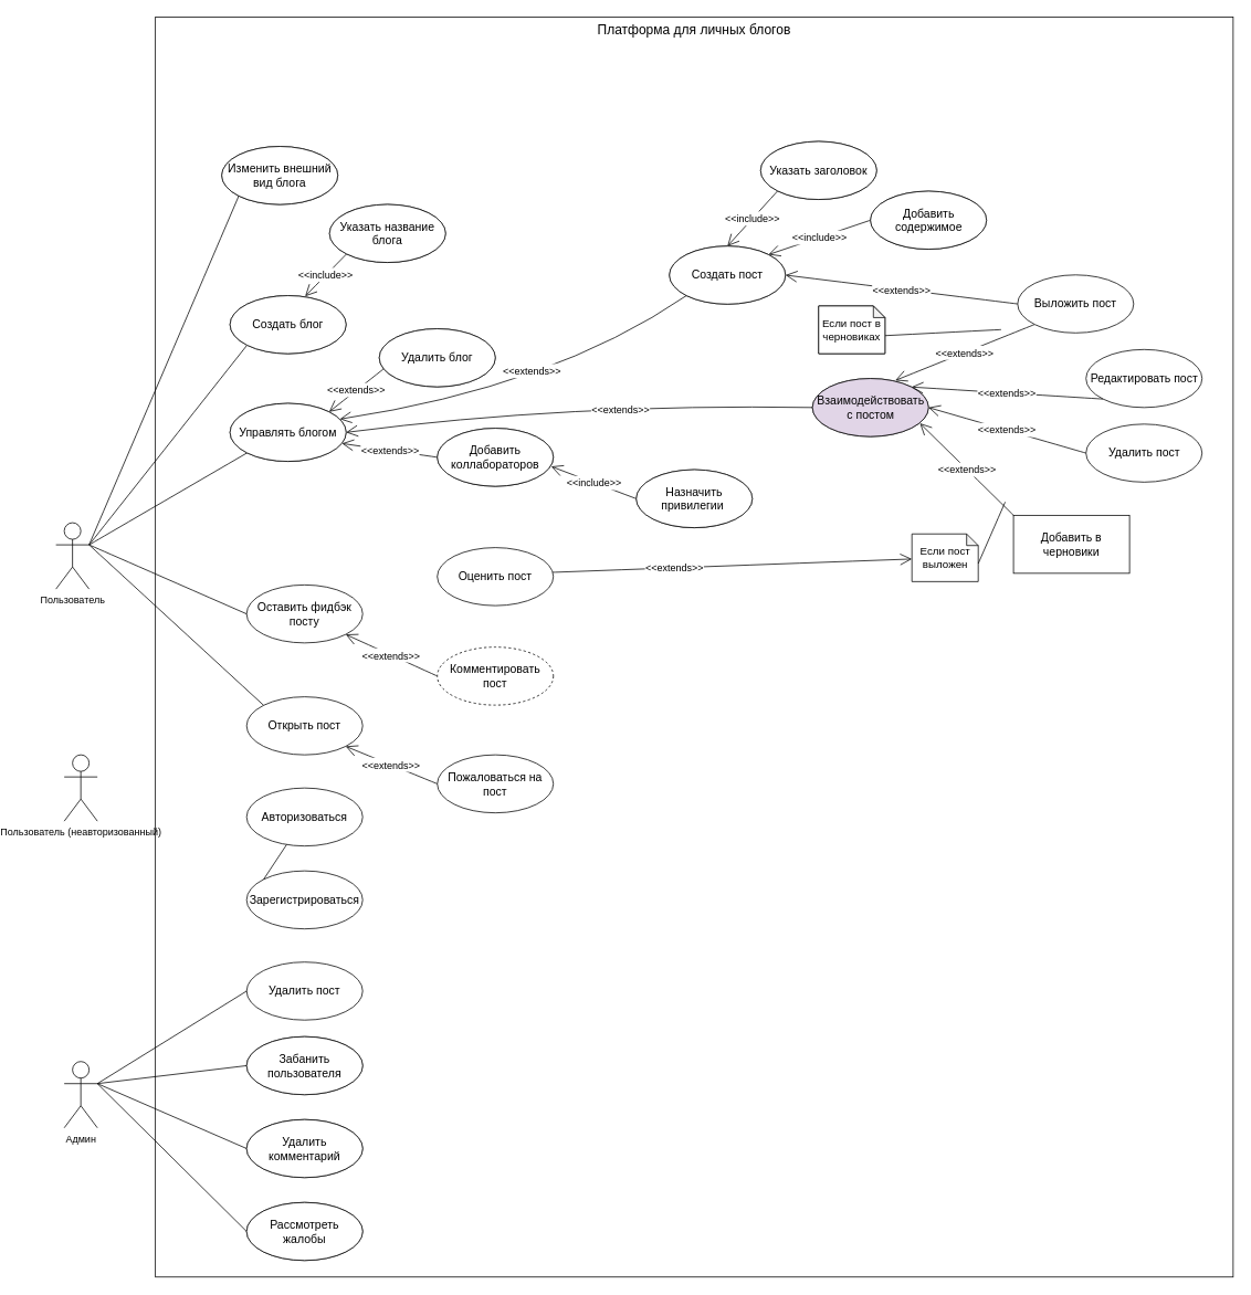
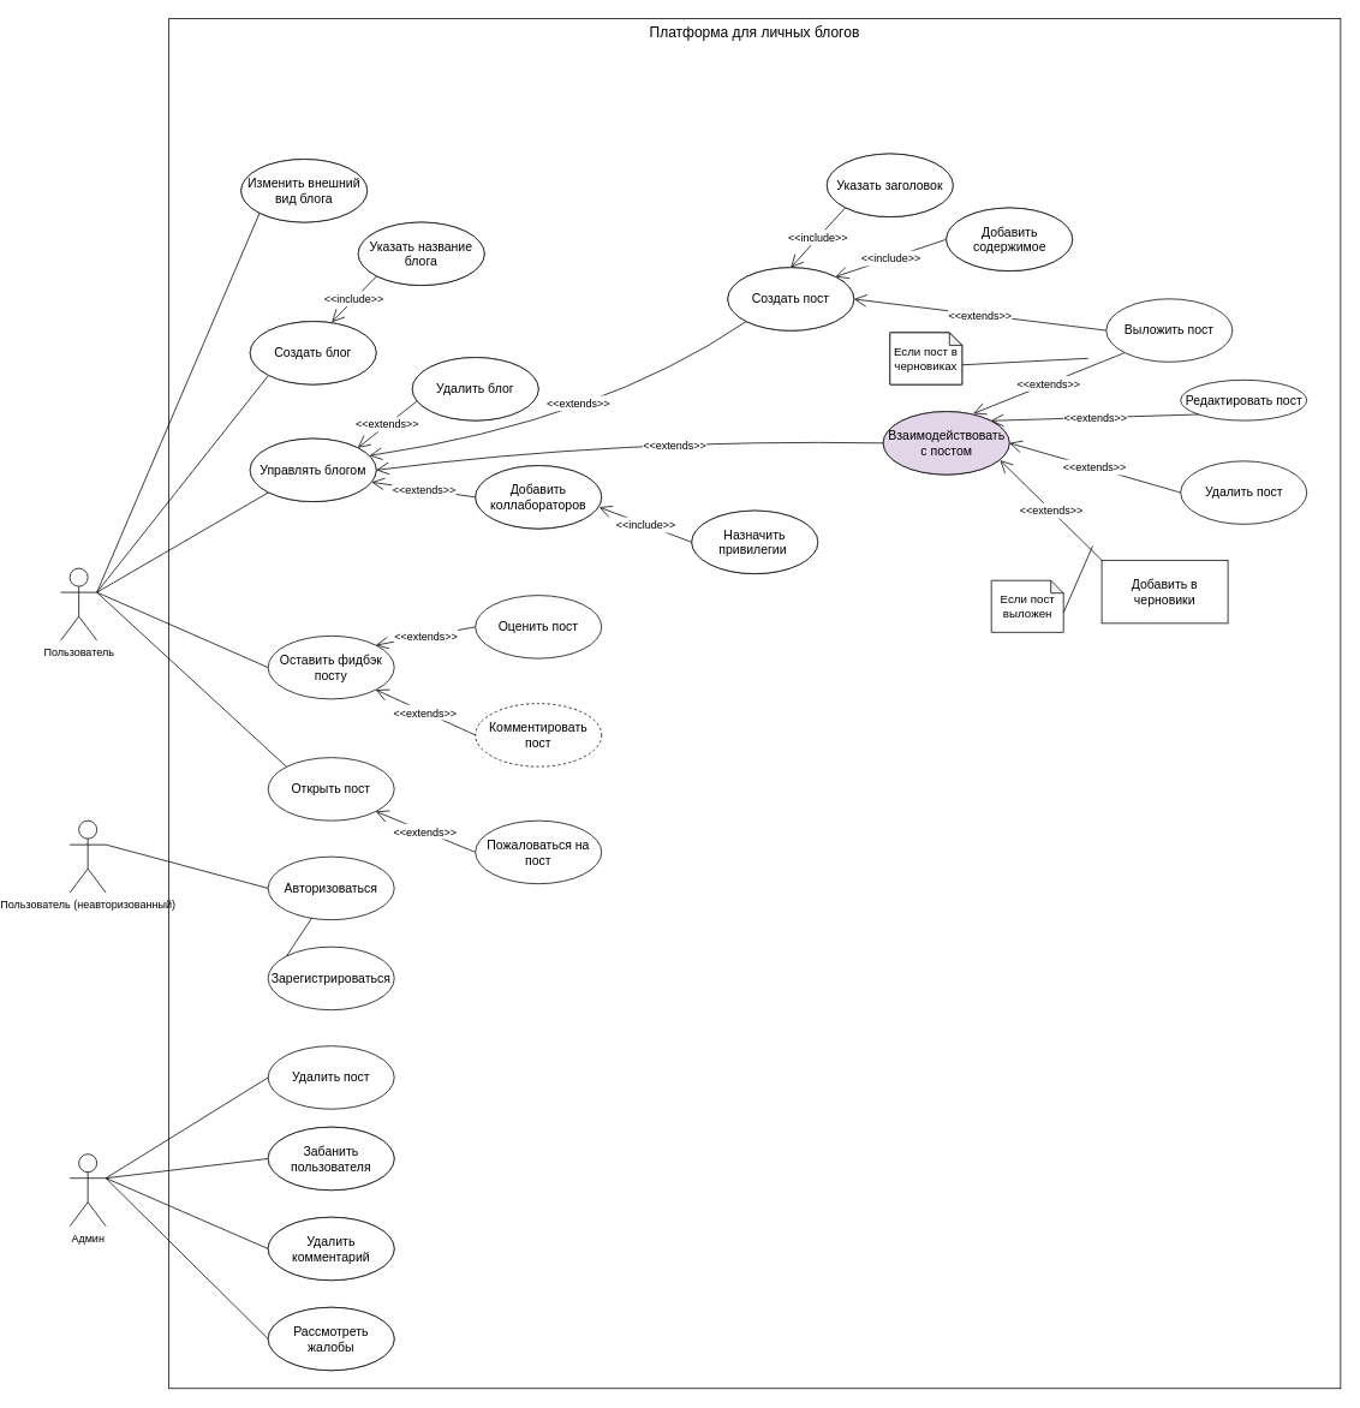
- <mxCell id="7" value="Редактировать пост" style="ellipse;whiteSpace=wrap;html=1;fontSize=14;" vertex="1" parent="1"><mxGeometry x="1262.5" y="421" width="140" height="70" as="geometry" /></mxCell>
+ <mxCell id="7" value="Редактировать пост" style="ellipse;whiteSpace=wrap;html=1;fontSize=14;" vertex="1" parent="1"><mxGeometry x="1262.5" y="421" width="140" height="45" as="geometry" /></mxCell>
- <mxCell id="11" value="&lt;font style=&quot;font-size: 12px;&quot;&gt;&amp;lt;&amp;lt;extends&amp;gt;&amp;gt;&lt;/font&gt;" style="endArrow=open;endFill=1;endSize=12;html=1;fontSize=14;curved=1;exitX=0;exitY=0.5;exitDx=0;exitDy=0;" edge="1" parent="1" source="30" target="26"><mxGeometry width="160" relative="1" as="geometry"><mxPoint x="620" y="705" as="sourcePoint" /><mxPoint x="629.997" y="805.251" as="targetPoint" /></mxGeometry></mxCell>
+ <mxCell id="11" value="&lt;font style=&quot;font-size: 12px;&quot;&gt;&amp;lt;&amp;lt;extends&amp;gt;&amp;gt;&lt;/font&gt;" style="endArrow=open;endFill=1;endSize=12;html=1;fontSize=14;curved=1;entryX=1;entryY=0;entryDx=0;entryDy=0;exitX=0;exitY=0.5;exitDx=0;exitDy=0;" edge="1" parent="1" source="30" target="10"><mxGeometry width="160" relative="1" as="geometry"><mxPoint x="620" y="705" as="sourcePoint" /><mxPoint x="629.997" y="805.251" as="targetPoint" /></mxGeometry></mxCell>
+ <mxCell id="3" value="" style="endArrow=none;html=1;fontSize=14;exitX=1;exitY=0.333;exitDx=0;exitDy=0;exitPerimeter=0;entryX=0;entryY=0.5;entryDx=0;entryDy=0;rounded=0;" edge="1" parent="1" source="6" target="5"><mxGeometry width="50" height="50" relative="1" as="geometry"><mxPoint x="170" y="676.667" as="sourcePoint" /><mxPoint x="280" y="450" as="targetPoint" /><Array as="points" /></mxGeometry></mxCell>
